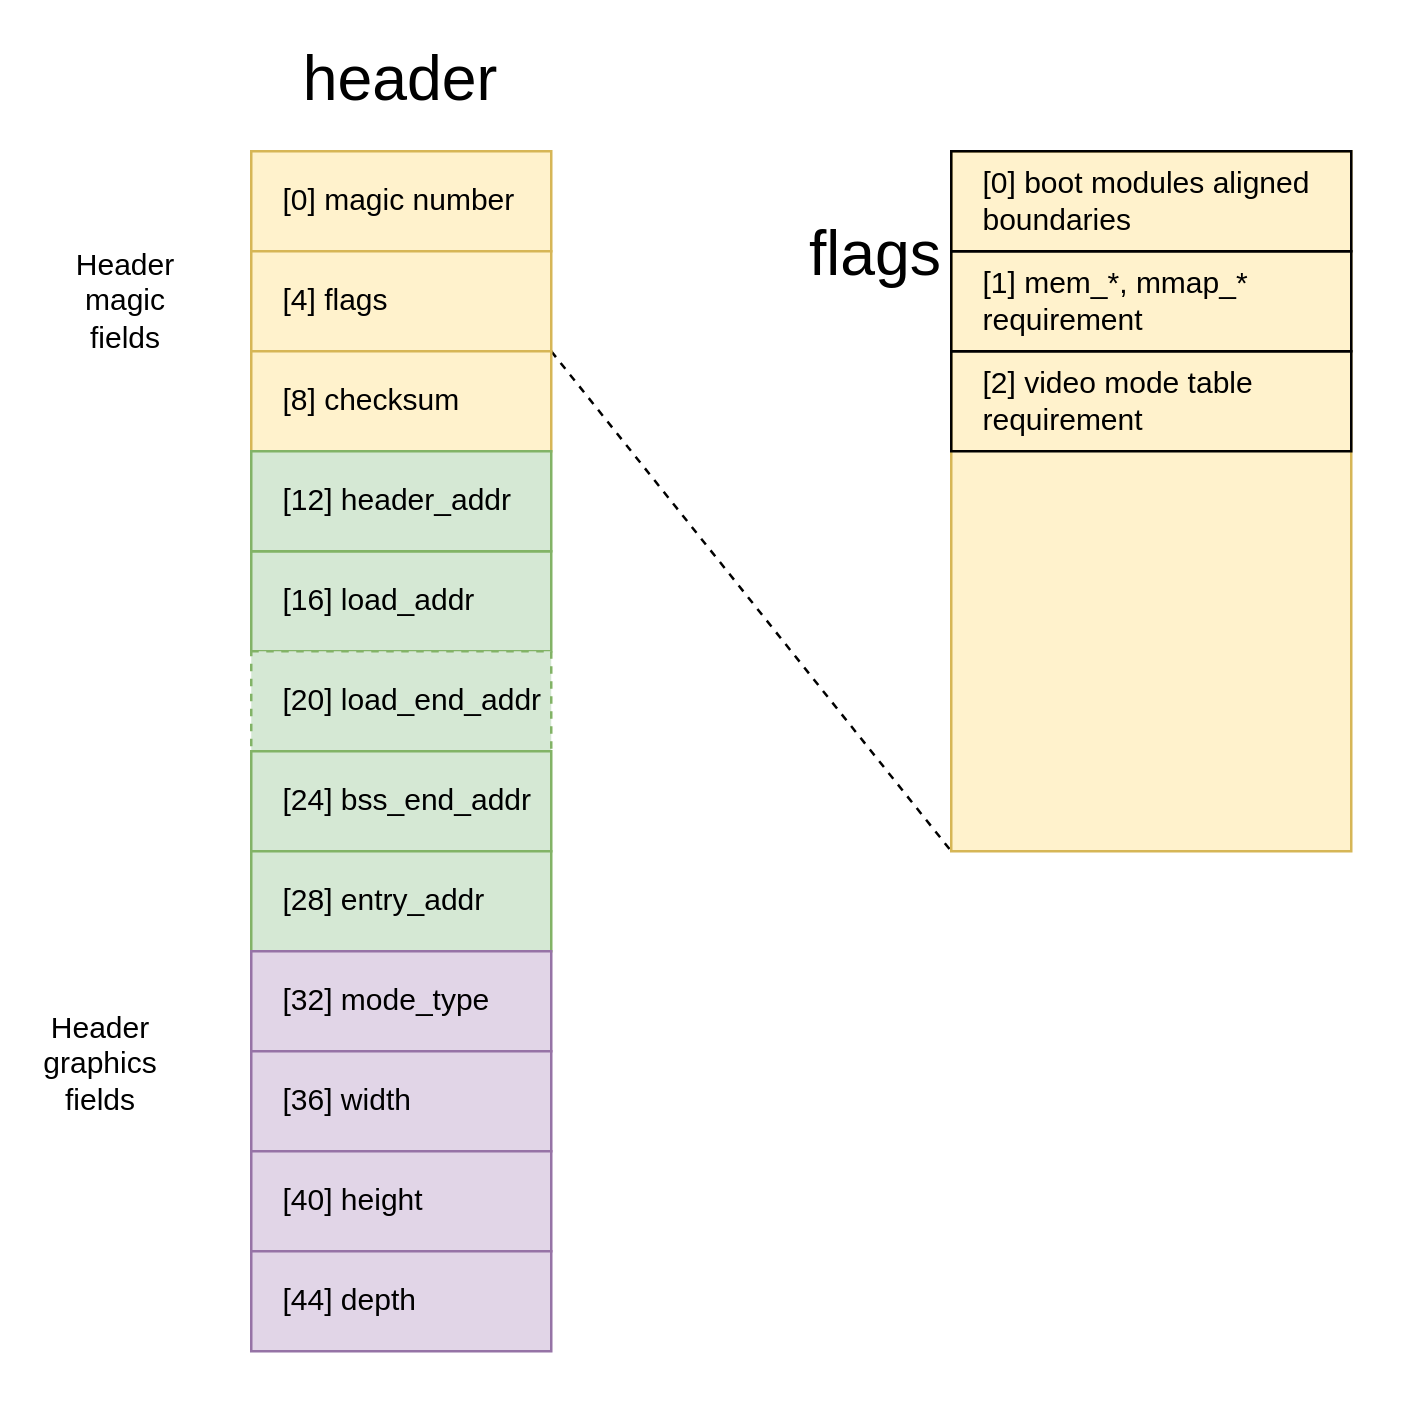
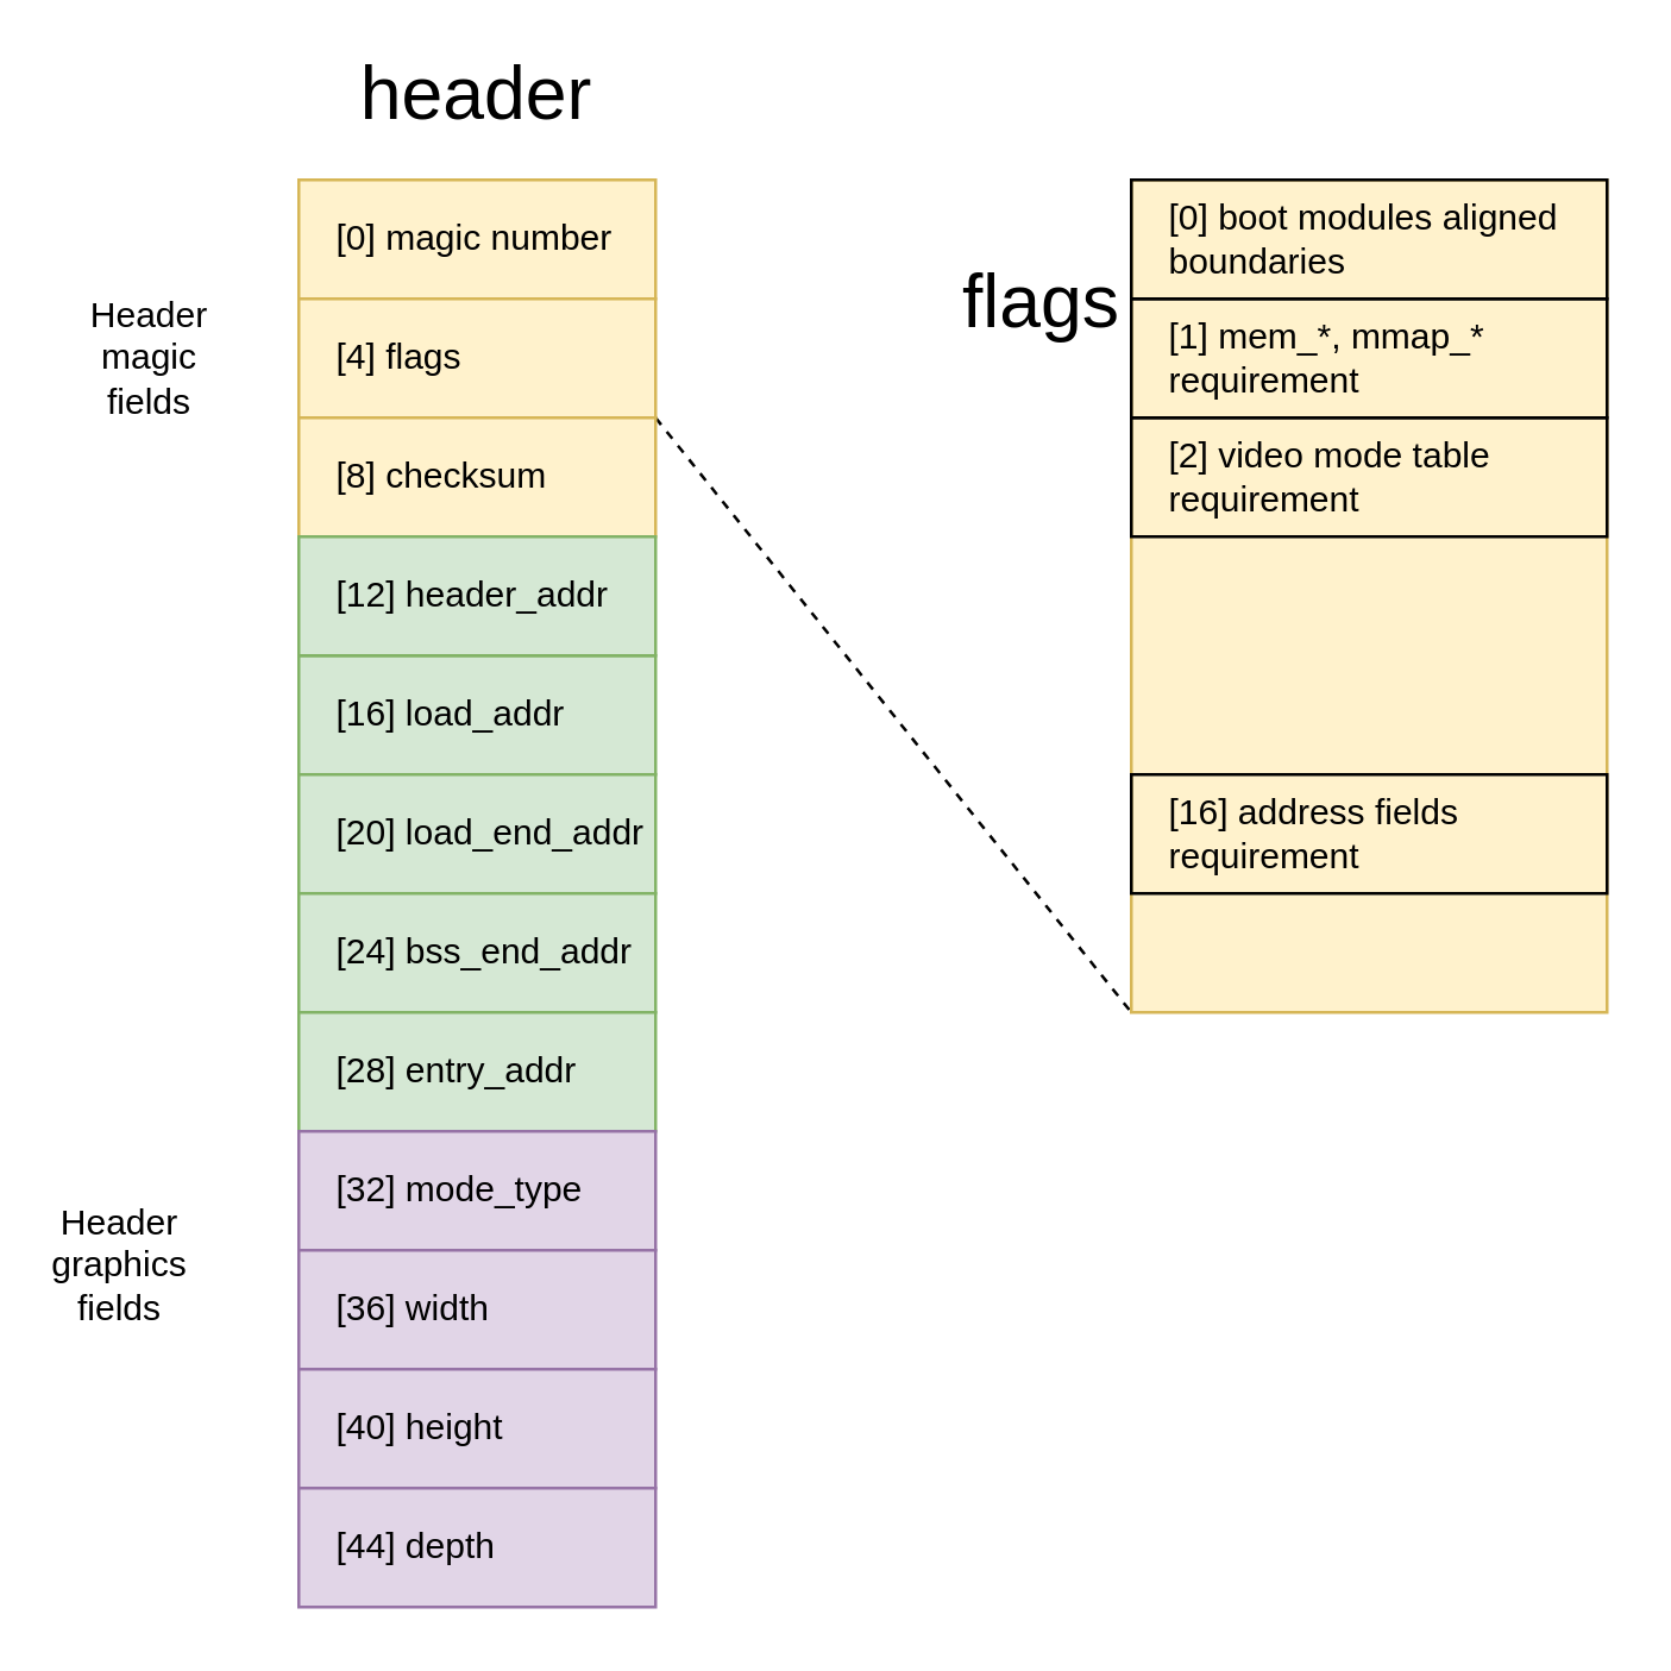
- <mxCell id="7" value="[20] load_end_addr" style="rounded=0;whiteSpace=wrap;html=1;fillColor=#d5e8d4;strokeColor=#82b366;align=left;spacingLeft=11;dashed=1;" vertex="1" parent="1"><mxGeometry x="100" y="260" width="120" height="40" as="geometry" /></mxCell>
+ <mxCell id="7" value="[20] load_end_addr" style="rounded=0;whiteSpace=wrap;html=1;fillColor=#d5e8d4;strokeColor=#82b366;align=left;spacingLeft=11;" vertex="1" parent="1"><mxGeometry x="100" y="260" width="120" height="40" as="geometry" /></mxCell>
+ <mxCell id="21" value="[16] address fields requirement" style="rounded=0;whiteSpace=wrap;html=1;strokeWidth=1;fontSize=12;align=left;fillColor=none;spacingLeft=11;" vertex="1" parent="1"><mxGeometry x="380" y="260" width="160" height="40" as="geometry" /></mxCell>
